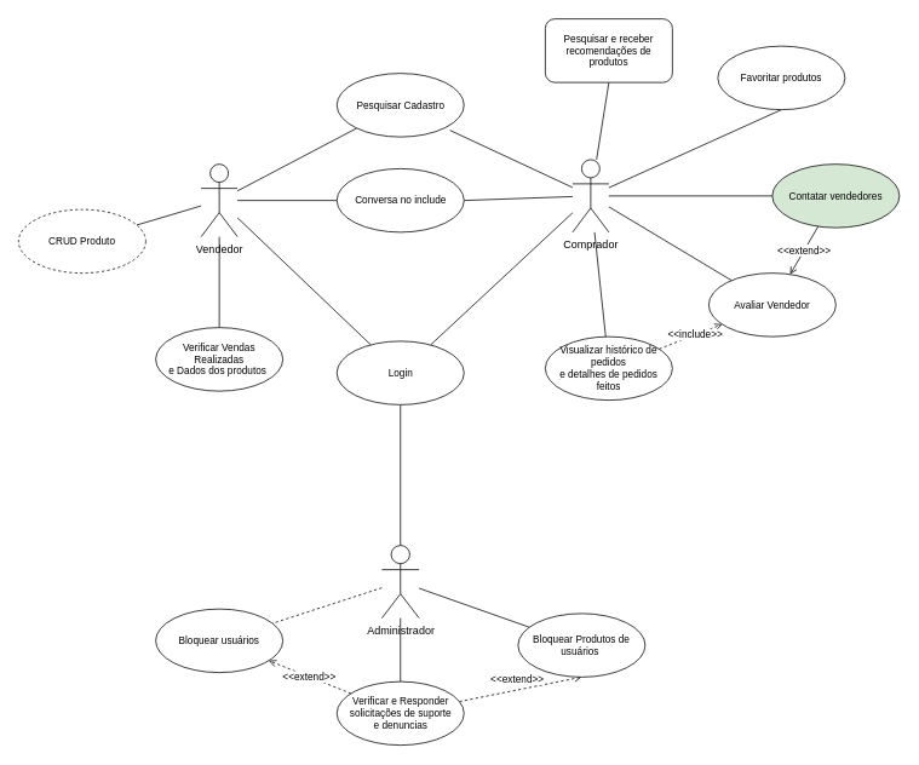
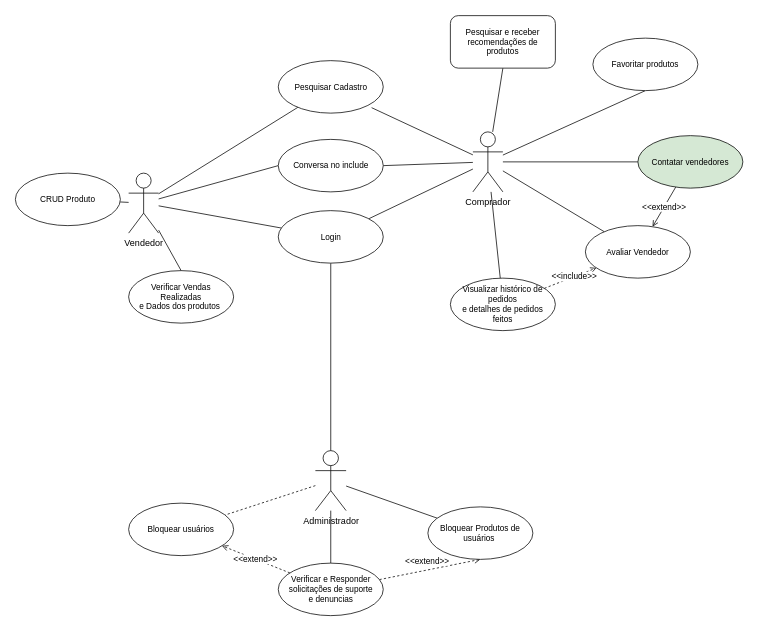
- <mxCell id="6" value="Vendedor" style="shape=umlActor;verticalLabelPosition=bottom;verticalAlign=top;html=1;outlineConnect=0;" parent="1" vertex="1"><mxGeometry x="221" y="180" width="40" height="80" as="geometry" /></mxCell>
+ <mxCell id="6" value="Vendedor" style="shape=umlActor;verticalLabelPosition=bottom;verticalAlign=top;html=1;outlineConnect=0;" parent="1" vertex="1"><mxGeometry x="171" y="230" width="40" height="80" as="geometry" /></mxCell>
- <mxCell id="20" value="CRUD Produto" style="ellipse;whiteSpace=wrap;html=1;fontFamily=Helvetica;fontSize=11;fontColor=default;dashed=1;" parent="1" vertex="1"><mxGeometry x="20" y="230" width="140" height="70" as="geometry" /></mxCell>
+ <mxCell id="20" value="CRUD Produto" style="ellipse;whiteSpace=wrap;html=1;fontFamily=Helvetica;fontSize=11;fontColor=default;" parent="1" vertex="1"><mxGeometry x="20" y="230" width="140" height="70" as="geometry" /></mxCell>
- <mxCell id="18" value="Login" style="ellipse;whiteSpace=wrap;html=1;fontFamily=Helvetica;fontSize=11;fontColor=default;" parent="1" vertex="1"><mxGeometry x="370.5" y="375" width="140" height="70" as="geometry" /></mxCell>
+ <mxCell id="18" value="Login" style="ellipse;whiteSpace=wrap;html=1;fontFamily=Helvetica;fontSize=11;fontColor=default;" parent="1" vertex="1"><mxGeometry x="370.5" y="280" width="140" height="70" as="geometry" /></mxCell>
